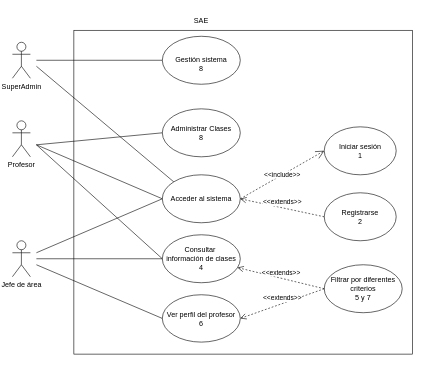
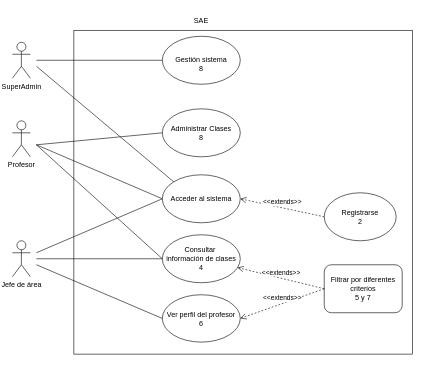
- <mxCell id="9" value="Iniciar sesión&lt;div&gt;1&lt;/div&gt;" style="ellipse;whiteSpace=wrap;html=1;" parent="1" vertex="1"><mxGeometry x="540" y="211" width="120" height="80" as="geometry" /></mxCell>
- <mxCell id="20" value="&amp;lt;&amp;lt;include&amp;gt;&amp;gt;" style="endArrow=open;endSize=12;dashed=1;html=1;rounded=0;exitX=1;exitY=0.5;exitDx=0;exitDy=0;entryX=0;entryY=0.5;entryDx=0;entryDy=0;" parent="1" source="6" target="9" edge="1"><mxGeometry width="160" relative="1" as="geometry"><mxPoint x="330" y="311" as="sourcePoint" /><mxPoint x="490" y="311" as="targetPoint" /></mxGeometry></mxCell>
- <mxCell id="10" value="Filtrar por diferentes criterios&lt;div&gt;5 y 7&lt;/div&gt;" style="ellipse;whiteSpace=wrap;html=1;" parent="1" vertex="1"><mxGeometry x="540" y="441" width="130" height="80" as="geometry" /></mxCell>
+ <mxCell id="10" value="Filtrar por diferentes criterios&lt;div&gt;5 y 7&lt;/div&gt;" style="whiteSpace=wrap;html=1;rounded=1;" parent="1" vertex="1"><mxGeometry x="540" y="441" width="130" height="80" as="geometry" /></mxCell>
